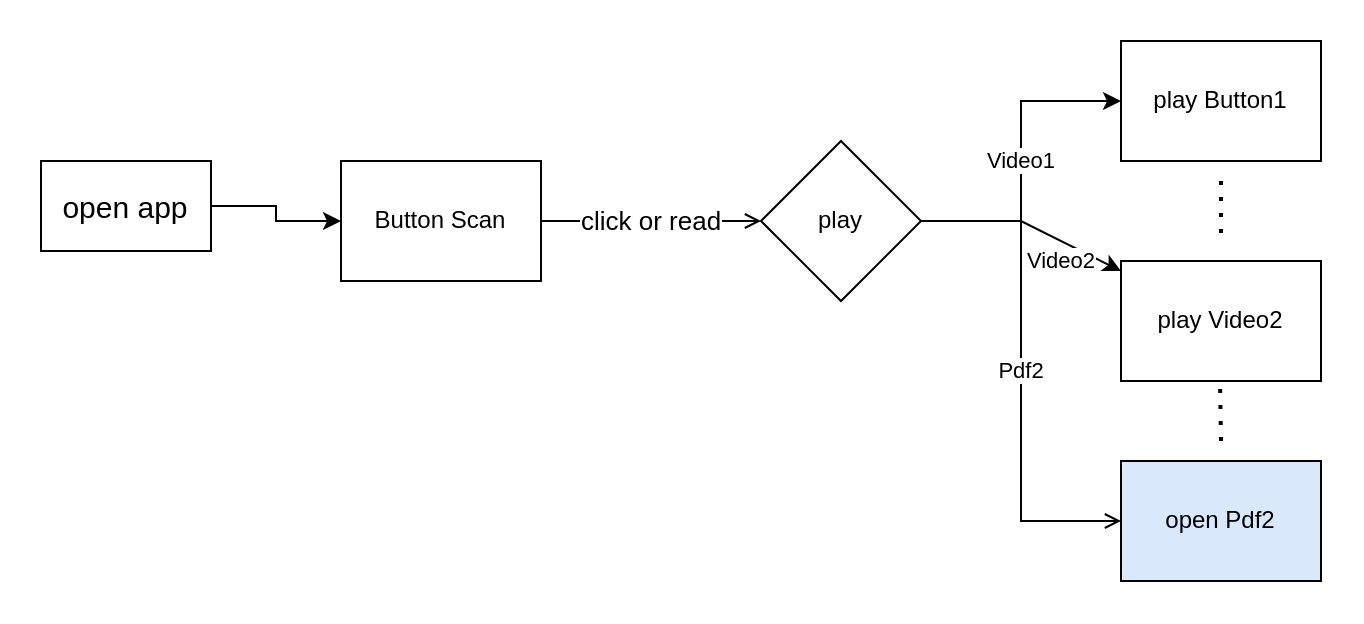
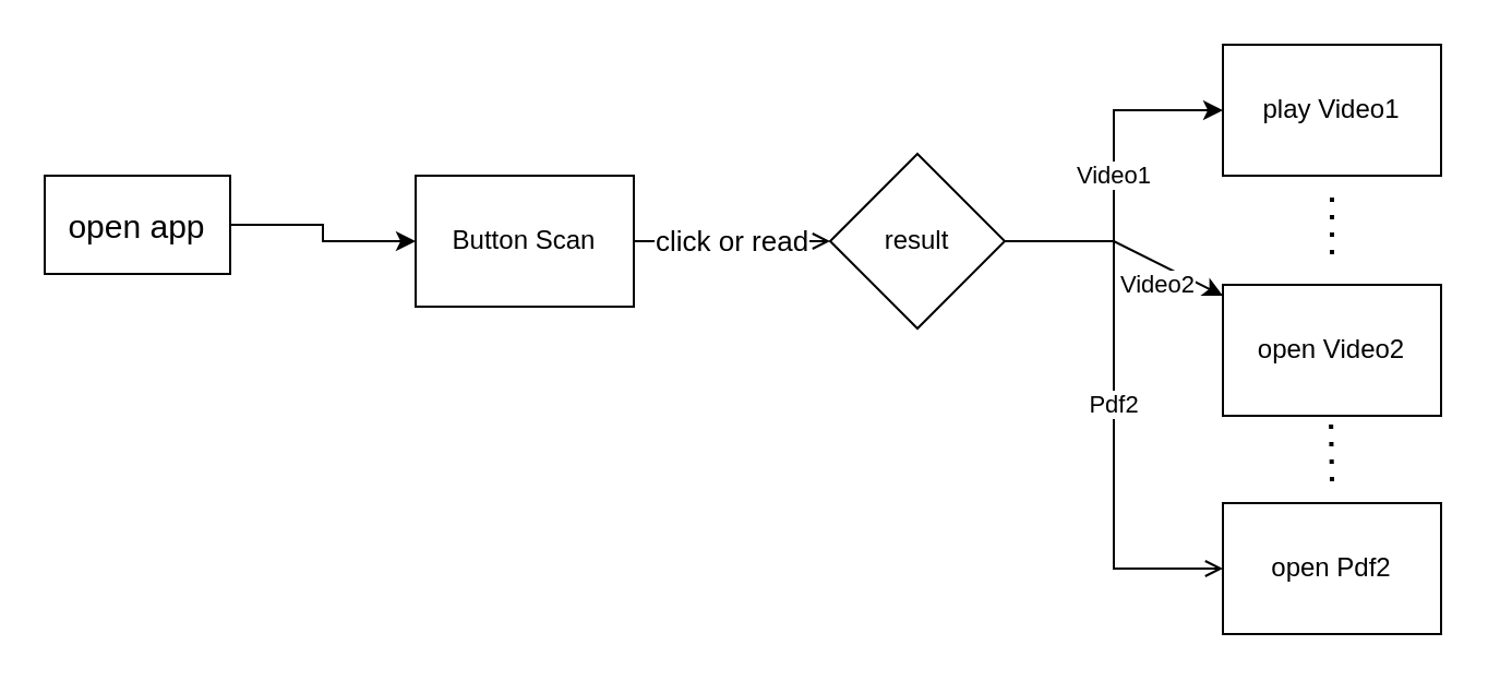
- <mxCell id="9" value="play Button1" style="rounded=0;whiteSpace=wrap;html=1;" vertex="1" parent="1"><mxGeometry x="560" y="20" width="100" height="60" as="geometry" /></mxCell>
+ <mxCell id="9" value="play Video1" style="rounded=0;whiteSpace=wrap;html=1;" vertex="1" parent="1"><mxGeometry x="560" y="20" width="100" height="60" as="geometry" /></mxCell>
- <mxCell id="5" value="Button Scan" style="rounded=0;whiteSpace=wrap;html=1;" vertex="1" parent="1"><mxGeometry x="170" y="80" width="100" height="60" as="geometry" /></mxCell>
+ <mxCell id="5" value="Button Scan" style="rounded=0;whiteSpace=wrap;html=1;" vertex="1" parent="1"><mxGeometry x="190" y="80" width="100" height="60" as="geometry" /></mxCell>
- <mxCell id="8" value="play" style="rhombus;whiteSpace=wrap;html=1;" vertex="1" parent="1"><mxGeometry x="380" y="70" width="80" height="80" as="geometry" /></mxCell>
+ <mxCell id="8" value="result" style="rhombus;whiteSpace=wrap;html=1;" vertex="1" parent="1"><mxGeometry x="380" y="70" width="80" height="80" as="geometry" /></mxCell>
- <mxCell id="12" value="play Video2" style="rounded=0;whiteSpace=wrap;html=1;" vertex="1" parent="1"><mxGeometry x="560" y="130" width="100" height="60" as="geometry" /></mxCell>
+ <mxCell id="12" value="open Video2" style="rounded=0;whiteSpace=wrap;html=1;" vertex="1" parent="1"><mxGeometry x="560" y="130" width="100" height="60" as="geometry" /></mxCell>
- <mxCell id="10" value="open Pdf2" style="rounded=0;whiteSpace=wrap;html=1;fillColor=#dae8fc;" vertex="1" parent="1"><mxGeometry x="560" y="230" width="100" height="60" as="geometry" /></mxCell>
+ <mxCell id="10" value="open Pdf2" style="rounded=0;whiteSpace=wrap;html=1;" vertex="1" parent="1"><mxGeometry x="560" y="230" width="100" height="60" as="geometry" /></mxCell>
